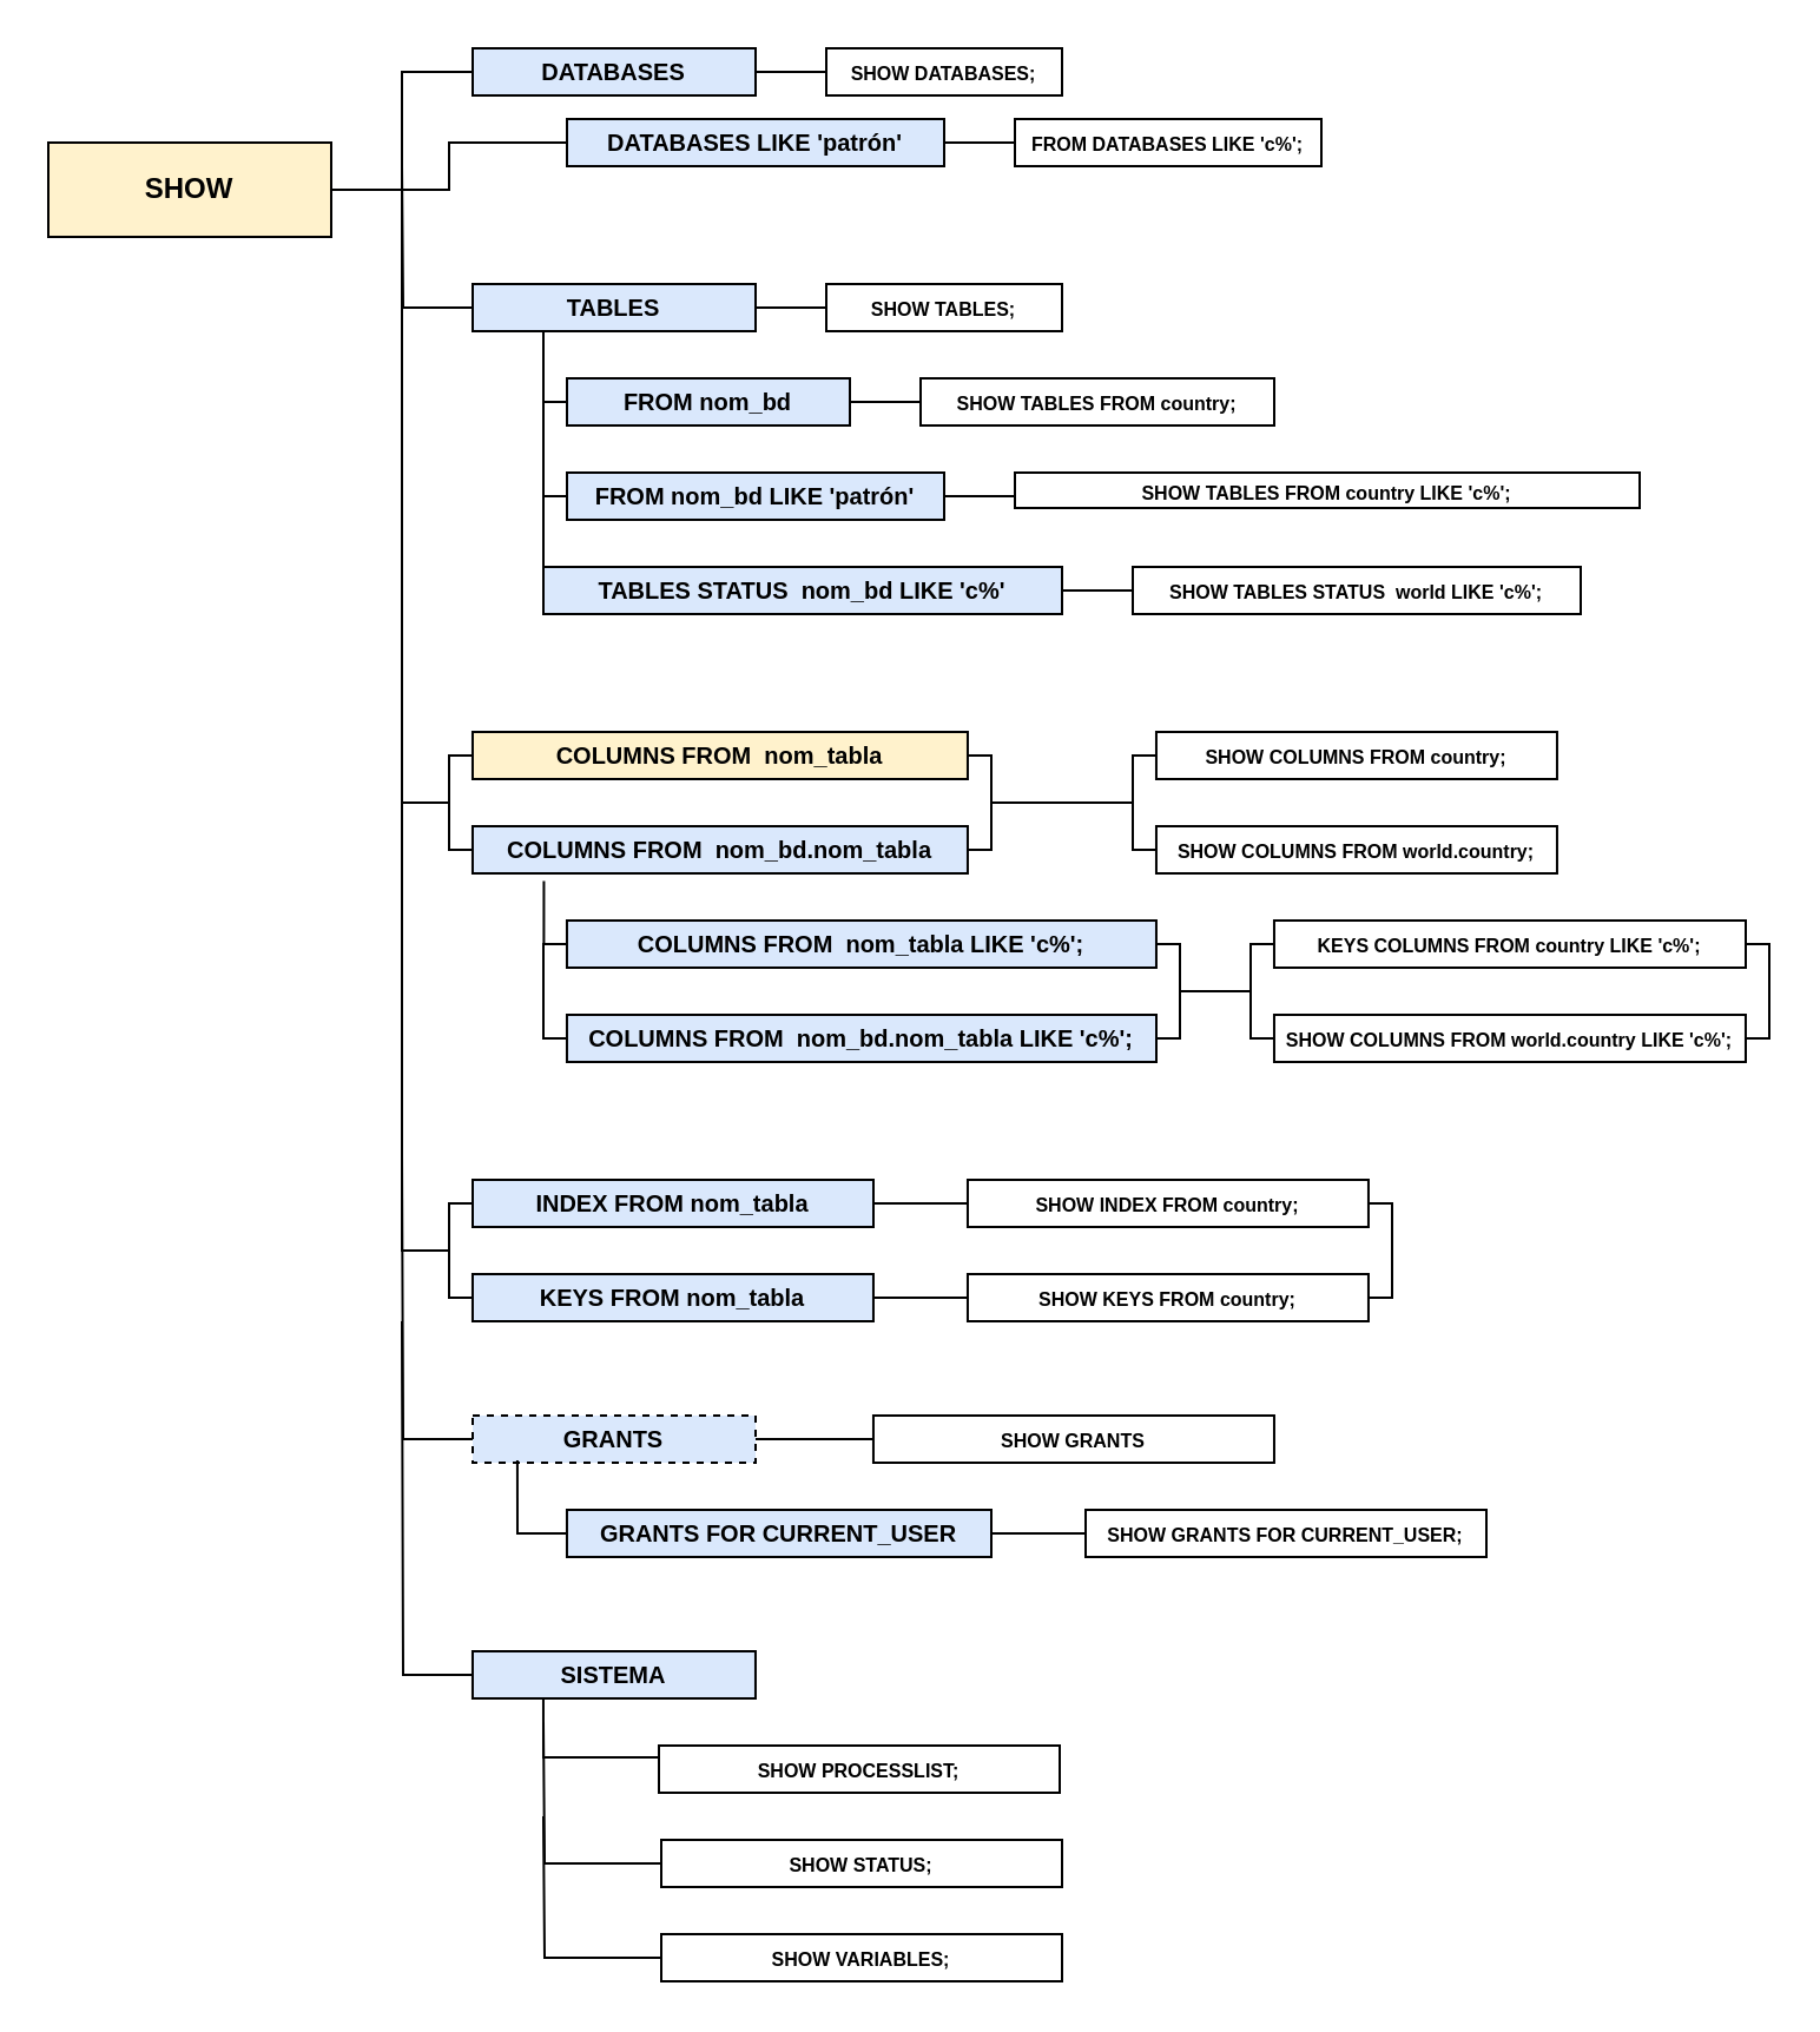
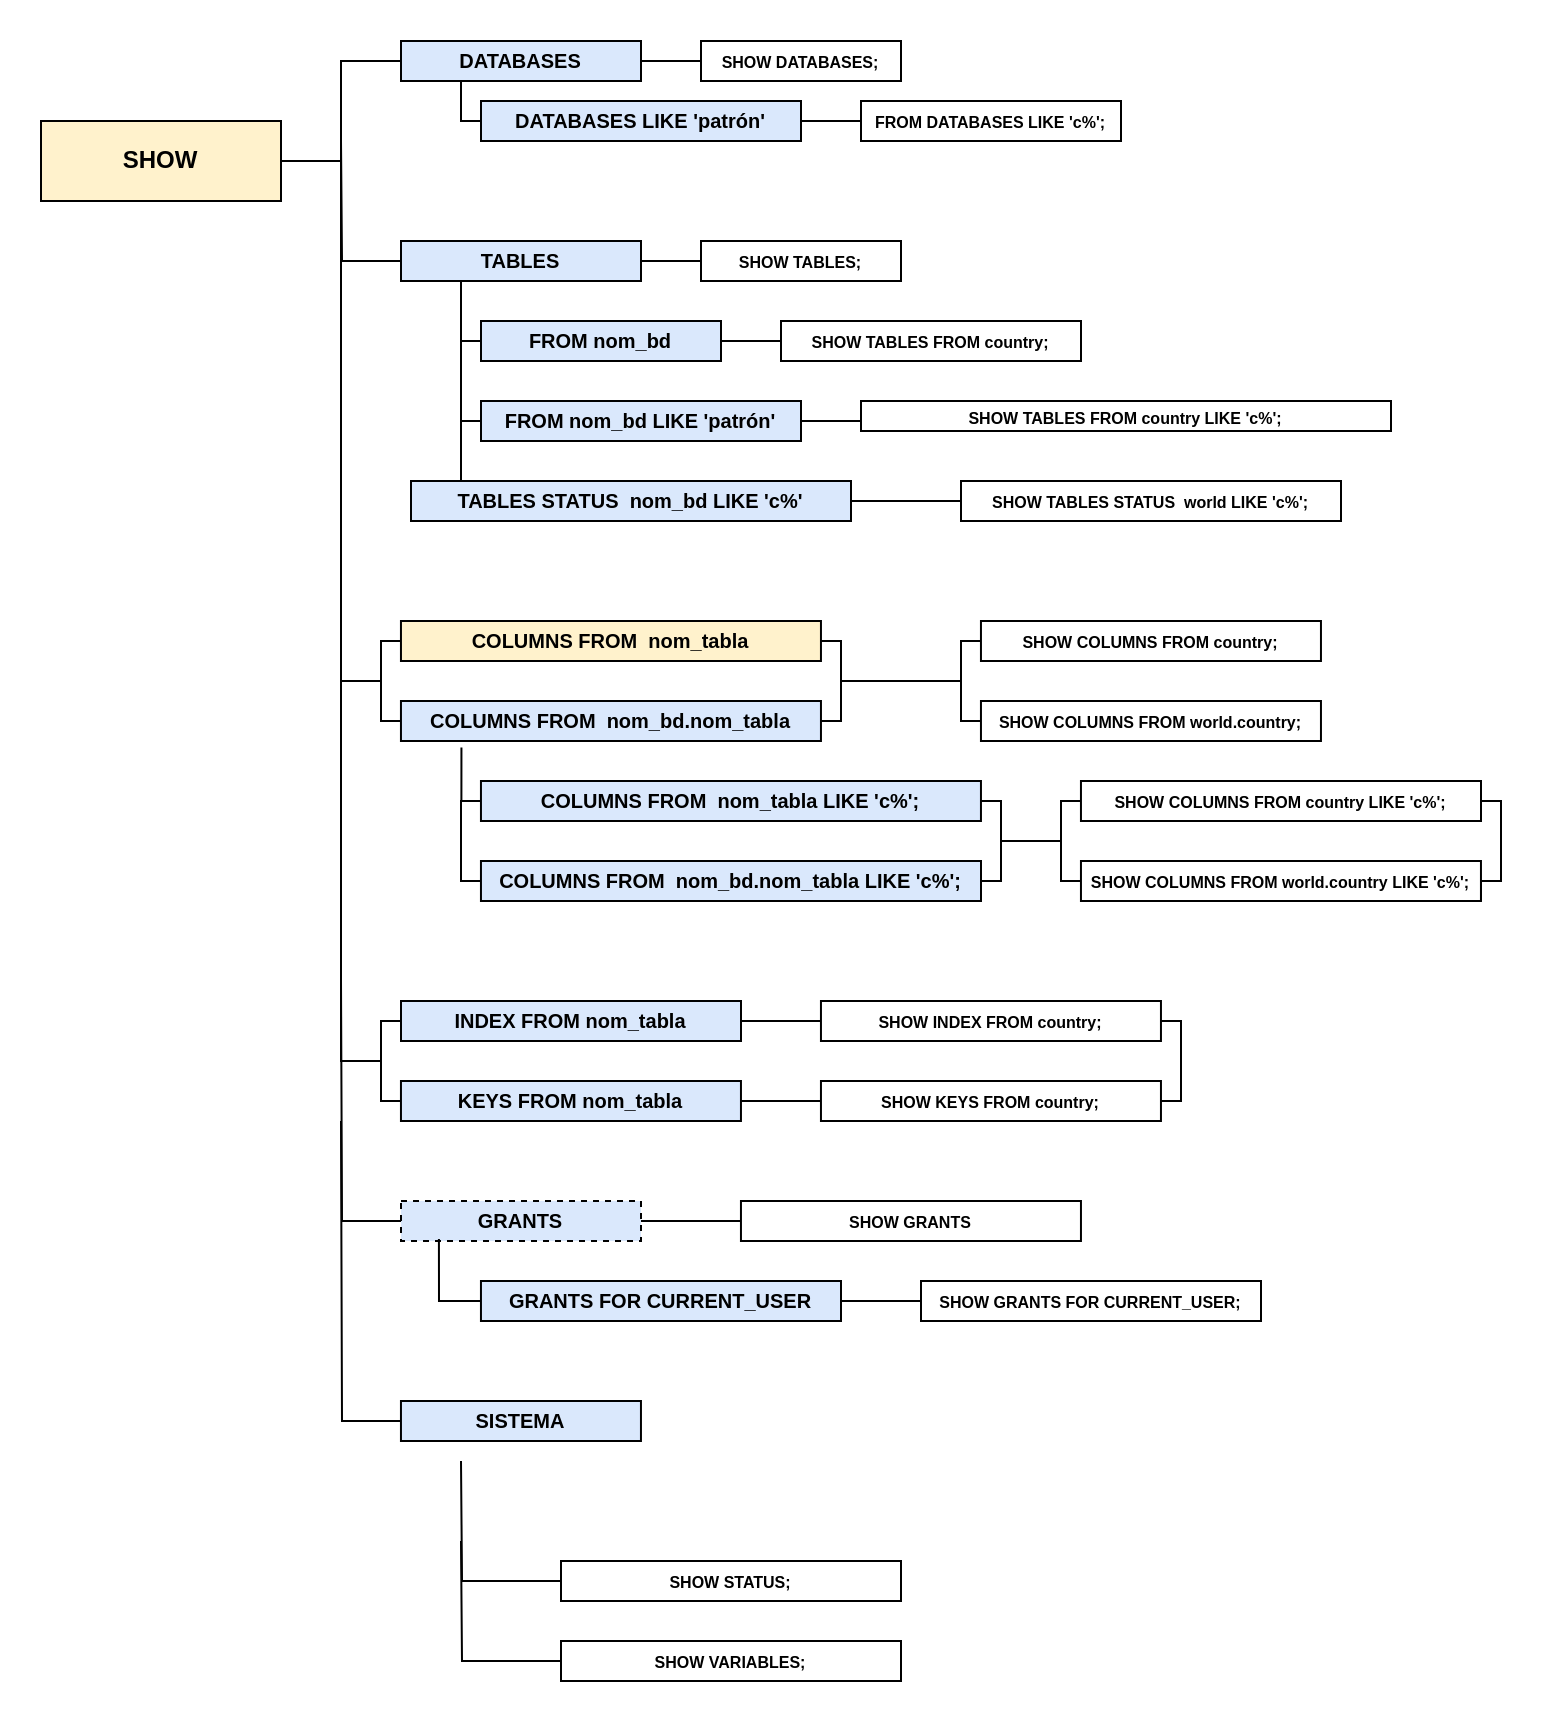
- <mxCell id="18" style="edgeStyle=orthogonalEdgeStyle;rounded=0;orthogonalLoop=1;jettySize=auto;html=1;exitX=0;exitY=0.5;exitDx=0;exitDy=0;fontSize=10;endArrow=none;endFill=0;" parent="1" source="19" target="5" edge="1"><mxGeometry relative="1" as="geometry" /></mxCell>
+ <mxCell id="18" style="edgeStyle=orthogonalEdgeStyle;rounded=0;orthogonalLoop=1;jettySize=auto;html=1;exitX=0;exitY=0.5;exitDx=0;exitDy=0;entryX=0.25;entryY=1;entryDx=0;entryDy=0;fontSize=10;endArrow=none;endFill=0;" parent="1" source="19" target="7" edge="1"><mxGeometry relative="1" as="geometry" /></mxCell>
- <mxCell id="45" value="&lt;b&gt;&lt;font style=&quot;font-size: 10px;&quot;&gt;TABLES STATUS&amp;nbsp; nom_bd LIKE 'c%'&lt;/font&gt;&lt;/b&gt;" style="rounded=0;whiteSpace=wrap;html=1;fillColor=#dae8fc;strokeColor=#000000;" parent="1" vertex="1"><mxGeometry x="230" y="240" width="220" height="20" as="geometry" /></mxCell>
+ <mxCell id="45" value="&lt;b&gt;&lt;font style=&quot;font-size: 10px;&quot;&gt;TABLES STATUS&amp;nbsp; nom_bd LIKE 'c%'&lt;/font&gt;&lt;/b&gt;" style="rounded=0;whiteSpace=wrap;html=1;fillColor=#dae8fc;strokeColor=#000000;" parent="1" vertex="1"><mxGeometry x="205" y="240" width="220" height="20" as="geometry" /></mxCell>
- <mxCell id="40" value="&lt;span style=&quot;font-size: 8px;&quot;&gt;&lt;b&gt;KEYS COLUMNS FROM country LIKE 'c%';&lt;/b&gt;&lt;/span&gt;" style="rounded=0;whiteSpace=wrap;html=1;strokeColor=#000000;" parent="1" vertex="1"><mxGeometry x="539.98" y="390" width="200.02" height="20" as="geometry" /></mxCell>
+ <mxCell id="40" value="&lt;span style=&quot;font-size: 8px;&quot;&gt;&lt;b&gt;SHOW COLUMNS FROM country LIKE 'c%';&lt;/b&gt;&lt;/span&gt;" style="rounded=0;whiteSpace=wrap;html=1;strokeColor=#000000;" parent="1" vertex="1"><mxGeometry x="539.98" y="390" width="200.02" height="20" as="geometry" /></mxCell>
- <mxCell id="65" style="edgeStyle=orthogonalEdgeStyle;rounded=0;orthogonalLoop=1;jettySize=auto;html=1;exitX=0;exitY=0.25;exitDx=0;exitDy=0;entryX=0.25;entryY=1;entryDx=0;entryDy=0;endArrow=none;endFill=0;" edge="1" parent="1" source="66" target="64"><mxGeometry relative="1" as="geometry" /></mxCell>
- <mxCell id="66" value="&lt;span style=&quot;font-size: 8px;&quot;&gt;&lt;b&gt;SHOW PROCESSLIST;&lt;/b&gt;&lt;/span&gt;" style="rounded=0;whiteSpace=wrap;html=1;strokeColor=#000000;" vertex="1" parent="1"><mxGeometry x="279" y="740" width="170" height="20" as="geometry" /></mxCell>
